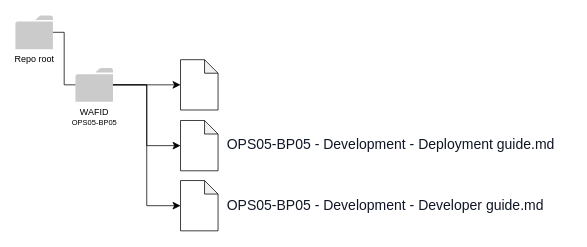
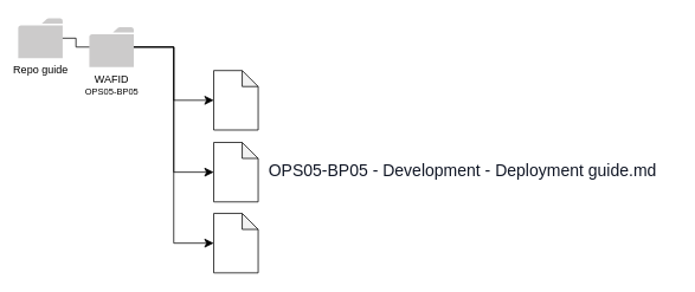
- <mxCell id="2" value="Repo root" style="sketch=0;pointerEvents=1;shadow=0;dashed=0;html=1;strokeColor=none;labelPosition=center;verticalLabelPosition=bottom;verticalAlign=top;outlineConnect=0;align=center;shape=mxgraph.office.concepts.folder;fillColor=#CCCBCB;" vertex="1" parent="1"><mxGeometry x="20" y="20" width="50" height="45" as="geometry" /></mxCell>
+ <mxCell id="2" value="Repo guide" style="sketch=0;pointerEvents=1;shadow=0;dashed=0;html=1;strokeColor=none;labelPosition=center;verticalLabelPosition=bottom;verticalAlign=top;outlineConnect=0;align=center;shape=mxgraph.office.concepts.folder;fillColor=#CCCBCB;" vertex="1" parent="1"><mxGeometry x="20" y="20" width="50" height="45" as="geometry" /></mxCell>
- <mxCell id="3" value="&lt;font style=&quot;background-color: rgb(255, 255, 255);&quot; color=&quot;#000000&quot;&gt;WAFID&lt;br&gt;&lt;span id=&quot;docs-internal-guid-91edf046-7fff-8db2-ec80-6ff2966f3f44&quot;&gt;&lt;span style=&quot;font-family: &amp;quot;Noto Sans JP&amp;quot;, sans-serif; font-variant-numeric: normal; font-variant-east-asian: normal; font-variant-alternates: normal; font-variant-position: normal; vertical-align: baseline;&quot;&gt;&lt;font style=&quot;font-size: 10px;&quot;&gt;OPS05-BP05&lt;/font&gt;&lt;/span&gt;&lt;/span&gt;&lt;/font&gt;&lt;span style=&quot;background-color: rgb(24, 20, 29); font-size: 10px;&quot;&gt;&lt;br&gt;&lt;/span&gt;" style="sketch=0;pointerEvents=1;shadow=0;dashed=0;html=1;strokeColor=none;labelPosition=center;verticalLabelPosition=bottom;verticalAlign=top;outlineConnect=0;align=center;shape=mxgraph.office.concepts.folder;fillColor=#CCCBCB;" vertex="1" parent="1"><mxGeometry x="100" y="90" width="50" height="45" as="geometry" /></mxCell>
+ <mxCell id="3" value="&lt;font style=&quot;background-color: rgb(255, 255, 255);&quot; color=&quot;#000000&quot;&gt;WAFID&lt;br&gt;&lt;span id=&quot;docs-internal-guid-91edf046-7fff-8db2-ec80-6ff2966f3f44&quot;&gt;&lt;span style=&quot;font-family: &amp;quot;Noto Sans JP&amp;quot;, sans-serif; font-variant-numeric: normal; font-variant-east-asian: normal; font-variant-alternates: normal; font-variant-position: normal; vertical-align: baseline;&quot;&gt;&lt;font style=&quot;font-size: 10px;&quot;&gt;OPS05-BP05&lt;/font&gt;&lt;/span&gt;&lt;/span&gt;&lt;/font&gt;&lt;span style=&quot;background-color: rgb(24, 20, 29); font-size: 10px;&quot;&gt;&lt;br&gt;&lt;/span&gt;" style="sketch=0;pointerEvents=1;shadow=0;dashed=0;html=1;strokeColor=none;labelPosition=center;verticalLabelPosition=bottom;verticalAlign=top;outlineConnect=0;align=center;shape=mxgraph.office.concepts.folder;fillColor=#CCCBCB;" vertex="1" parent="1"><mxGeometry x="100" y="30" width="50" height="45" as="geometry" /></mxCell>
- <mxCell id="12" value="&lt;span style=&quot;background-color: transparent; color: rgb(16, 22, 37); font-family: &amp;quot;Noto Sans JP&amp;quot;, sans-serif; font-size: 14pt;&quot;&gt;OPS05-BP05 - Development - Developer guide.md&lt;/span&gt;" style="text;strokeColor=none;align=left;fillColor=#FFFFFF;html=1;verticalAlign=middle;whiteSpace=wrap;rounded=0;" vertex="1" parent="1"><mxGeometry x="300" y="261" width="460" height="25" as="geometry" /></mxCell>
